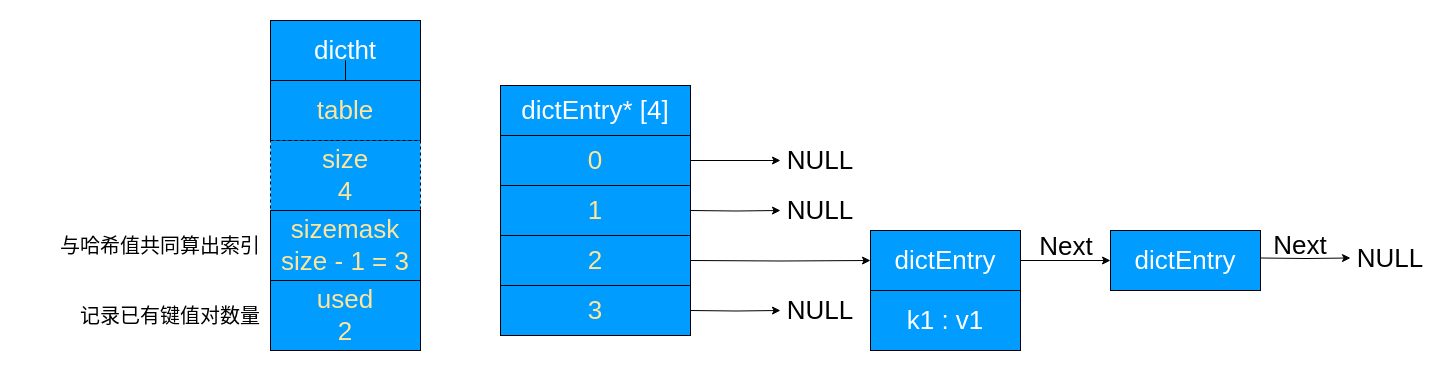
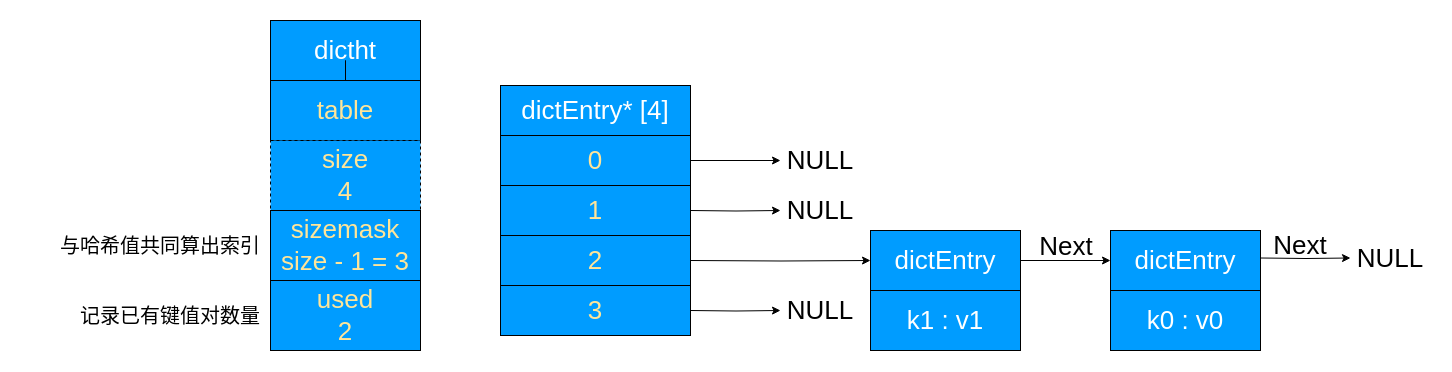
+ <mxCell id="26" value="k0 : v0" style="rounded=0;whiteSpace=wrap;html=1;labelBackgroundColor=none;strokeColor=#000000;fillColor=#009CFF;fontSize=26;fontColor=#FFFFFF;" vertex="1" parent="1"><mxGeometry x="1110" y="290" width="150" height="60" as="geometry" /></mxCell>
